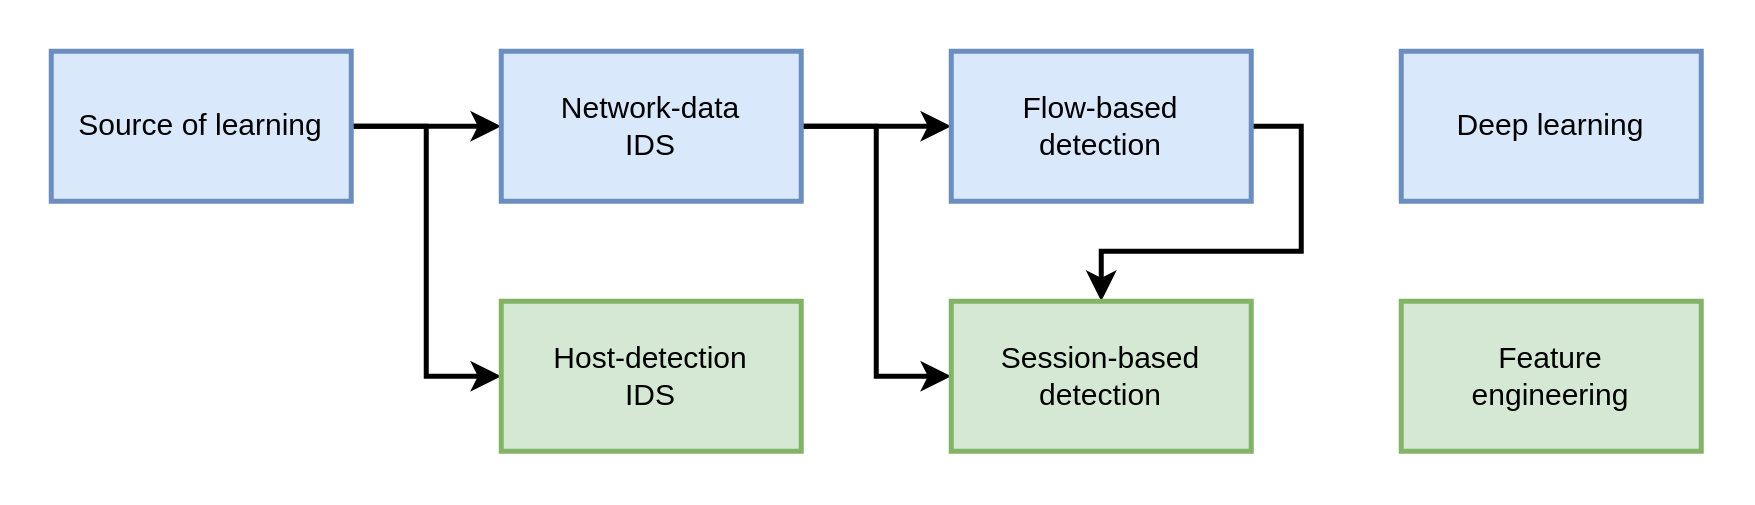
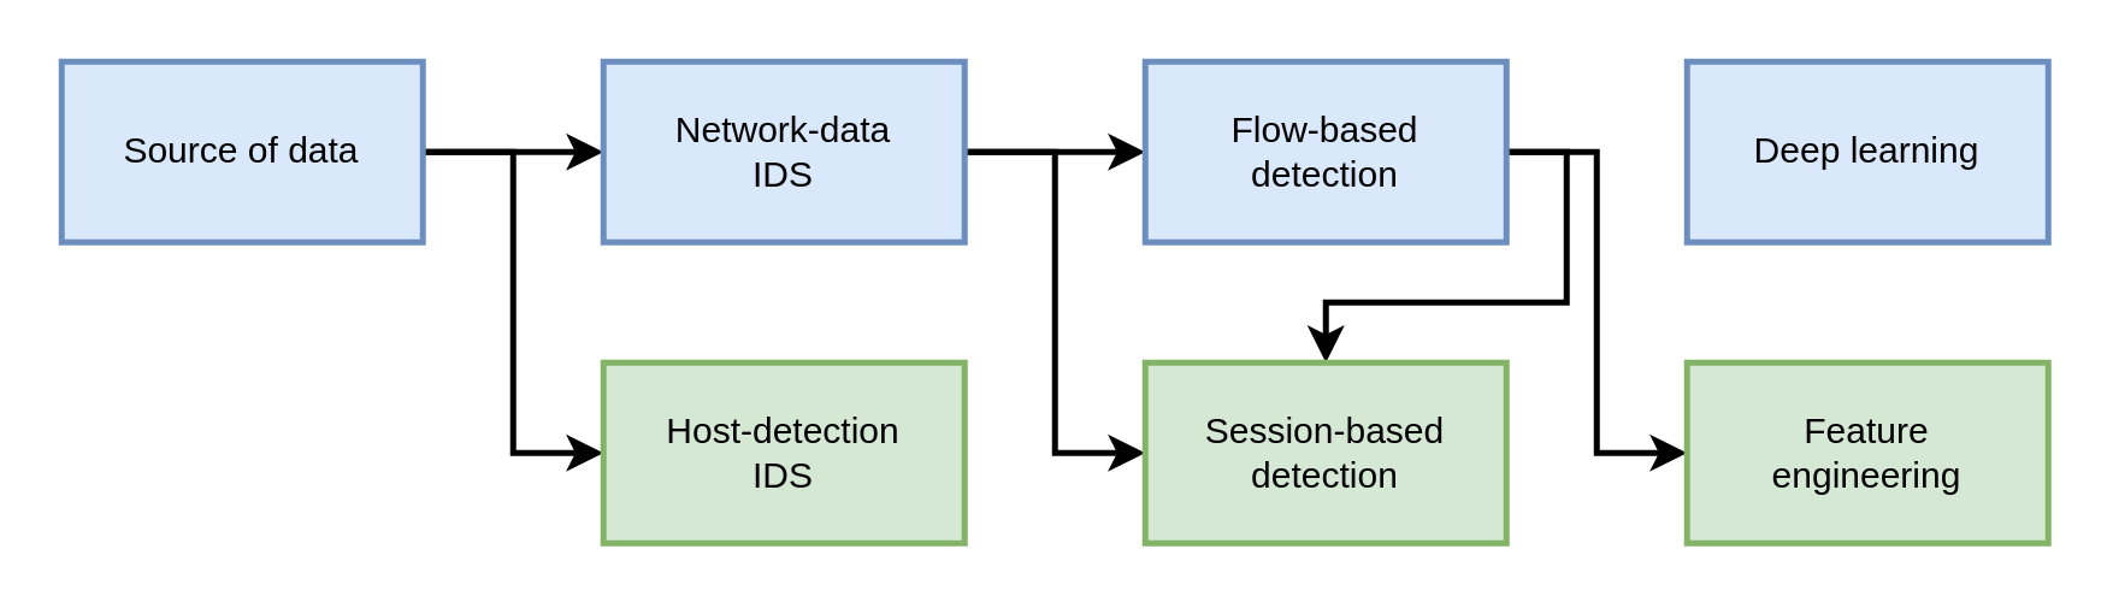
- <mxCell id="4" value="Source of learning" style="rounded=0;whiteSpace=wrap;html=1;strokeWidth=2;fillColor=#dae8fc;strokeColor=#6c8ebf;" vertex="1" parent="1"><mxGeometry x="20" y="20" width="120" height="60" as="geometry" /></mxCell>
+ <mxCell id="4" value="Source of data" style="rounded=0;whiteSpace=wrap;html=1;strokeWidth=2;fillColor=#dae8fc;strokeColor=#6c8ebf;" vertex="1" parent="1"><mxGeometry x="20" y="20" width="120" height="60" as="geometry" /></mxCell>
+ <mxCell id="9" style="edgeStyle=orthogonalEdgeStyle;rounded=0;orthogonalLoop=1;jettySize=auto;html=1;entryX=0;entryY=0.5;entryDx=0;entryDy=0;strokeWidth=2;" edge="1" parent="1" source="10" target="14"><mxGeometry relative="1" as="geometry" /></mxCell>
